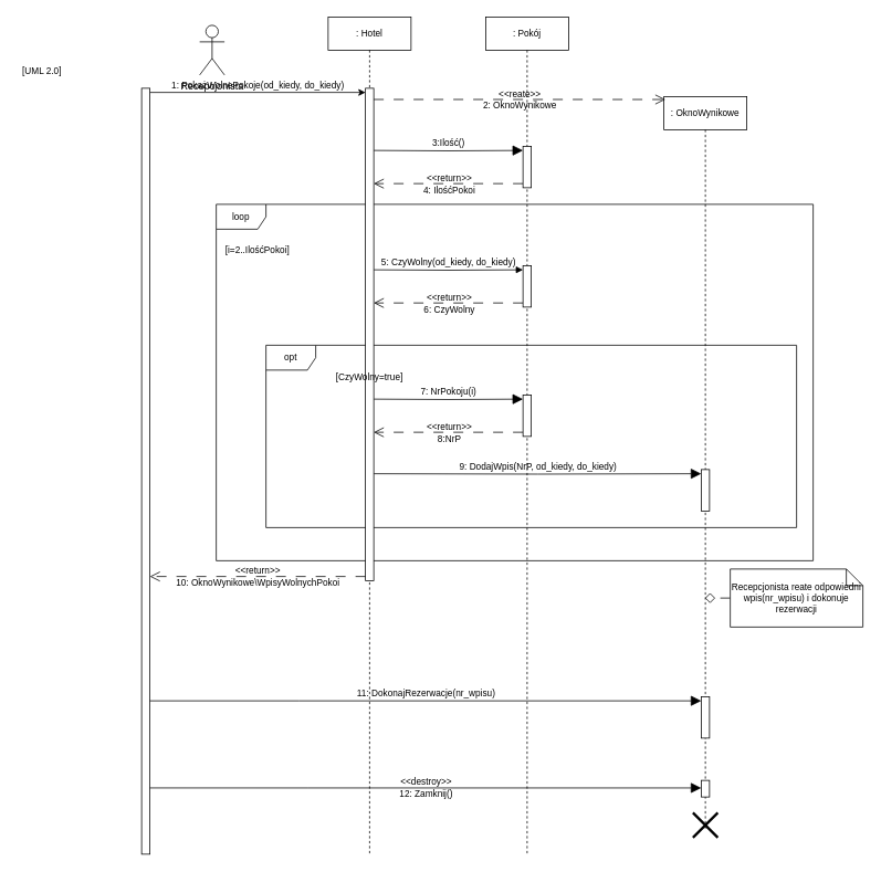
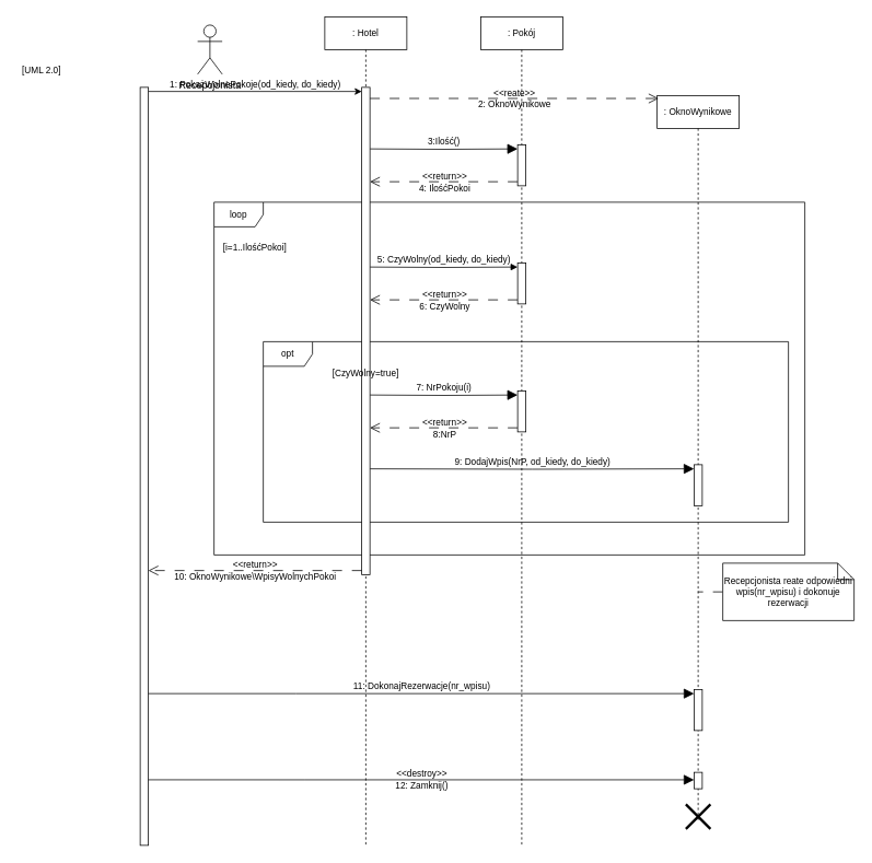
- <mxCell id="8" value="[i=2..IlośćPokoi]" style="text;strokeColor=none;align=center;fillColor=none;html=1;verticalAlign=middle;whiteSpace=wrap;rounded=0;fontFamily=Helvetica;fontSize=11;fontColor=default;labelBackgroundColor=none;" vertex="1" parent="1"><mxGeometry x="280" y="286" width="60" height="30" as="geometry" /></mxCell>
+ <mxCell id="8" value="[i=1..IlośćPokoi]" style="text;strokeColor=none;align=center;fillColor=none;html=1;verticalAlign=middle;whiteSpace=wrap;rounded=0;fontFamily=Helvetica;fontSize=11;fontColor=default;labelBackgroundColor=none;" vertex="1" parent="1"><mxGeometry x="280" y="286" width="60" height="30" as="geometry" /></mxCell>
- <mxCell id="15" style="edgeStyle=orthogonalEdgeStyle;curved=0;rounded=0;orthogonalLoop=1;jettySize=auto;html=1;dashed=1;dashPattern=12 12;strokeColor=default;align=center;verticalAlign=middle;fontFamily=Helvetica;fontSize=11;fontColor=default;labelBackgroundColor=none;endArrow=diamond;endFill=0;endSize=10;" edge="1" parent="1" source="16" target="26"><mxGeometry relative="1" as="geometry"><Array as="points"><mxPoint x="820" y="721" /><mxPoint x="820" y="721" /></Array></mxGeometry></mxCell>
+ <mxCell id="15" style="edgeStyle=orthogonalEdgeStyle;curved=0;rounded=0;orthogonalLoop=1;jettySize=auto;html=1;dashed=1;dashPattern=12 12;strokeColor=default;align=center;verticalAlign=middle;fontFamily=Helvetica;fontSize=11;fontColor=default;labelBackgroundColor=none;endArrow=none;endFill=0;endSize=10;" edge="1" parent="1" source="16" target="26"><mxGeometry relative="1" as="geometry"><Array as="points"><mxPoint x="820" y="721" /><mxPoint x="820" y="721" /></Array></mxGeometry></mxCell>
